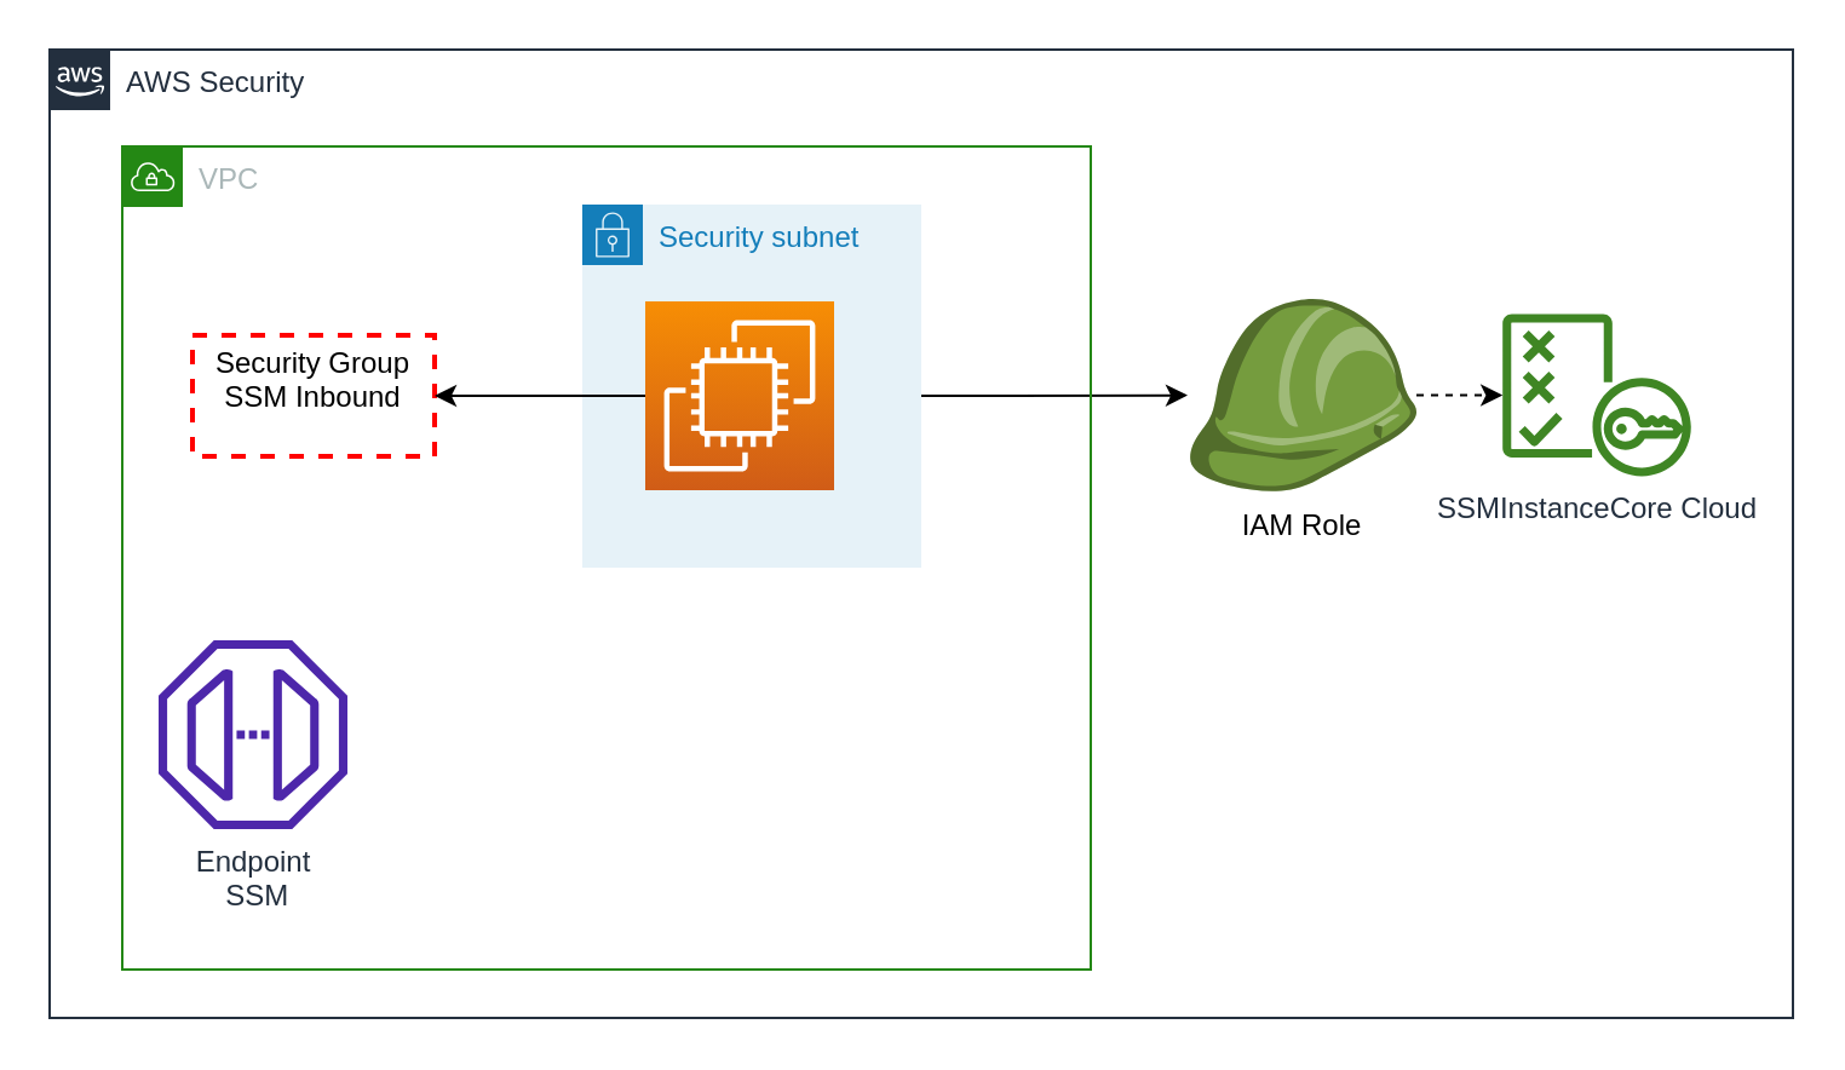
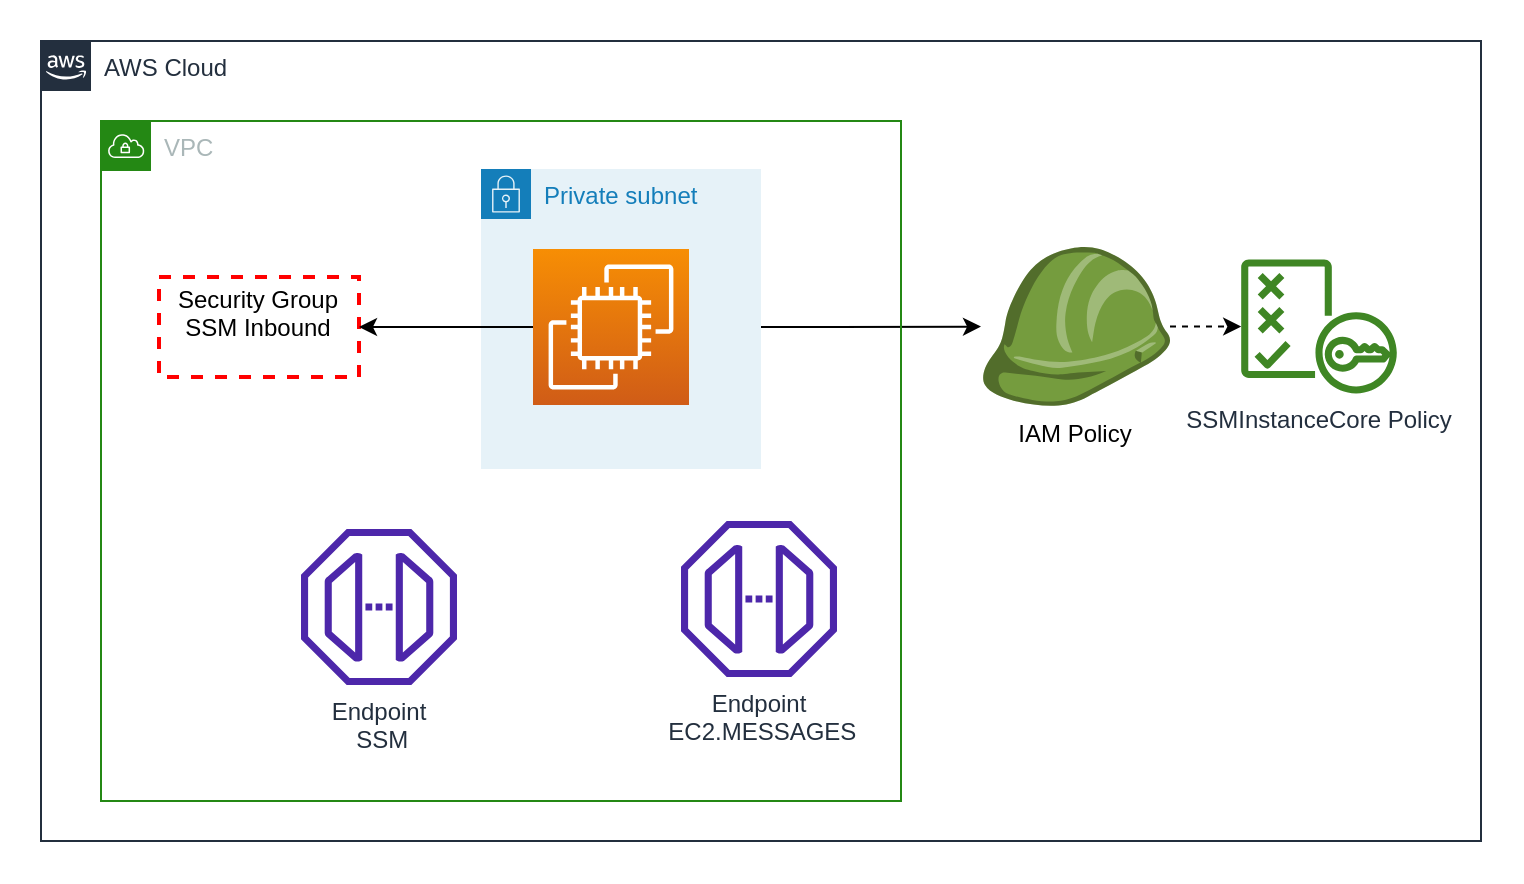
- <mxCell id="2" value="AWS Security" style="points=[[0,0],[0.25,0],[0.5,0],[0.75,0],[1,0],[1,0.25],[1,0.5],[1,0.75],[1,1],[0.75,1],[0.5,1],[0.25,1],[0,1],[0,0.75],[0,0.5],[0,0.25]];outlineConnect=0;gradientColor=none;html=1;whiteSpace=wrap;fontSize=12;fontStyle=0;container=1;pointerEvents=0;collapsible=0;recursiveResize=0;shape=mxgraph.aws4.group;grIcon=mxgraph.aws4.group_aws_cloud_alt;strokeColor=#232F3E;fillColor=none;verticalAlign=top;align=left;spacingLeft=30;fontColor=#232F3E;dashed=0;" vertex="1" parent="1"><mxGeometry x="20" y="20" width="720" height="400" as="geometry" /></mxCell>
+ <mxCell id="2" value="AWS Cloud" style="points=[[0,0],[0.25,0],[0.5,0],[0.75,0],[1,0],[1,0.25],[1,0.5],[1,0.75],[1,1],[0.75,1],[0.5,1],[0.25,1],[0,1],[0,0.75],[0,0.5],[0,0.25]];outlineConnect=0;gradientColor=none;html=1;whiteSpace=wrap;fontSize=12;fontStyle=0;container=1;pointerEvents=0;collapsible=0;recursiveResize=0;shape=mxgraph.aws4.group;grIcon=mxgraph.aws4.group_aws_cloud_alt;strokeColor=#232F3E;fillColor=none;verticalAlign=top;align=left;spacingLeft=30;fontColor=#232F3E;dashed=0;" vertex="1" parent="1"><mxGeometry x="20" y="20" width="720" height="400" as="geometry" /></mxCell>
- <mxCell id="8" value="Security subnet" style="points=[[0,0],[0.25,0],[0.5,0],[0.75,0],[1,0],[1,0.25],[1,0.5],[1,0.75],[1,1],[0.75,1],[0.5,1],[0.25,1],[0,1],[0,0.75],[0,0.5],[0,0.25]];outlineConnect=0;gradientColor=none;html=1;whiteSpace=wrap;fontSize=12;fontStyle=0;container=1;pointerEvents=0;collapsible=0;recursiveResize=0;shape=mxgraph.aws4.group;grIcon=mxgraph.aws4.group_security_group;grStroke=0;strokeColor=#147EBA;fillColor=#E6F2F8;verticalAlign=top;align=left;spacingLeft=30;fontColor=#147EBA;dashed=0;" parent="7" vertex="1"><mxGeometry x="190" y="24" width="140" height="150" as="geometry" /></mxCell>
+ <mxCell id="8" value="Private subnet" style="points=[[0,0],[0.25,0],[0.5,0],[0.75,0],[1,0],[1,0.25],[1,0.5],[1,0.75],[1,1],[0.75,1],[0.5,1],[0.25,1],[0,1],[0,0.75],[0,0.5],[0,0.25]];outlineConnect=0;gradientColor=none;html=1;whiteSpace=wrap;fontSize=12;fontStyle=0;container=1;pointerEvents=0;collapsible=0;recursiveResize=0;shape=mxgraph.aws4.group;grIcon=mxgraph.aws4.group_security_group;grStroke=0;strokeColor=#147EBA;fillColor=#E6F2F8;verticalAlign=top;align=left;spacingLeft=30;fontColor=#147EBA;dashed=0;" parent="7" vertex="1"><mxGeometry x="190" y="24" width="140" height="150" as="geometry" /></mxCell>
- <mxCell id="4" value="SSMInstanceCore Cloud&lt;br&gt;" style="sketch=0;outlineConnect=0;fontColor=#232F3E;gradientColor=none;fillColor=#3F8624;strokeColor=none;dashed=0;verticalLabelPosition=bottom;verticalAlign=top;align=center;html=1;fontSize=12;fontStyle=0;aspect=fixed;pointerEvents=1;shape=mxgraph.aws4.policy;" parent="2" vertex="1"><mxGeometry x="600" y="109.25" width="78" height="67" as="geometry" /></mxCell>
+ <mxCell id="4" value="SSMInstanceCore Policy&lt;br&gt;" style="sketch=0;outlineConnect=0;fontColor=#232F3E;gradientColor=none;fillColor=#3F8624;strokeColor=none;dashed=0;verticalLabelPosition=bottom;verticalAlign=top;align=center;html=1;fontSize=12;fontStyle=0;aspect=fixed;pointerEvents=1;shape=mxgraph.aws4.policy;" parent="2" vertex="1"><mxGeometry x="600" y="109.25" width="78" height="67" as="geometry" /></mxCell>
- <mxCell id="3" value="IAM Role&lt;br&gt;" style="outlineConnect=0;dashed=0;verticalLabelPosition=bottom;verticalAlign=top;align=center;html=1;shape=mxgraph.aws3.role;fillColor=#759C3E;gradientColor=none;" parent="2" vertex="1"><mxGeometry x="470" y="103" width="94.5" height="79.5" as="geometry" /></mxCell>
+ <mxCell id="3" value="IAM Policy&lt;br&gt;" style="outlineConnect=0;dashed=0;verticalLabelPosition=bottom;verticalAlign=top;align=center;html=1;shape=mxgraph.aws3.role;fillColor=#759C3E;gradientColor=none;" parent="2" vertex="1"><mxGeometry x="470" y="103" width="94.5" height="79.5" as="geometry" /></mxCell>
+ <mxCell id="13" value="Endpoint&lt;br&gt;&amp;nbsp;EC2.MESSAGES" style="sketch=0;outlineConnect=0;fontColor=#232F3E;gradientColor=none;fillColor=#4D27AA;strokeColor=none;dashed=0;verticalLabelPosition=bottom;verticalAlign=top;align=center;html=1;fontSize=12;fontStyle=0;aspect=fixed;pointerEvents=1;shape=mxgraph.aws4.endpoint;" parent="7" vertex="1"><mxGeometry x="290" y="200" width="78" height="78" as="geometry" /></mxCell>
- <mxCell id="10" value="Endpoint&lt;br&gt;&amp;nbsp;SSM" style="sketch=0;outlineConnect=0;fontColor=#232F3E;gradientColor=none;fillColor=#4D27AA;strokeColor=none;dashed=0;verticalLabelPosition=bottom;verticalAlign=top;align=center;html=1;fontSize=12;fontStyle=0;aspect=fixed;pointerEvents=1;shape=mxgraph.aws4.endpoint;" parent="7" vertex="1"><mxGeometry x="15" y="204" width="78" height="78" as="geometry" /></mxCell>
+ <mxCell id="10" value="Endpoint&lt;br&gt;&amp;nbsp;SSM" style="sketch=0;outlineConnect=0;fontColor=#232F3E;gradientColor=none;fillColor=#4D27AA;strokeColor=none;dashed=0;verticalLabelPosition=bottom;verticalAlign=top;align=center;html=1;fontSize=12;fontStyle=0;aspect=fixed;pointerEvents=1;shape=mxgraph.aws4.endpoint;" parent="7" vertex="1"><mxGeometry x="100" y="204" width="78" height="78" as="geometry" /></mxCell>
